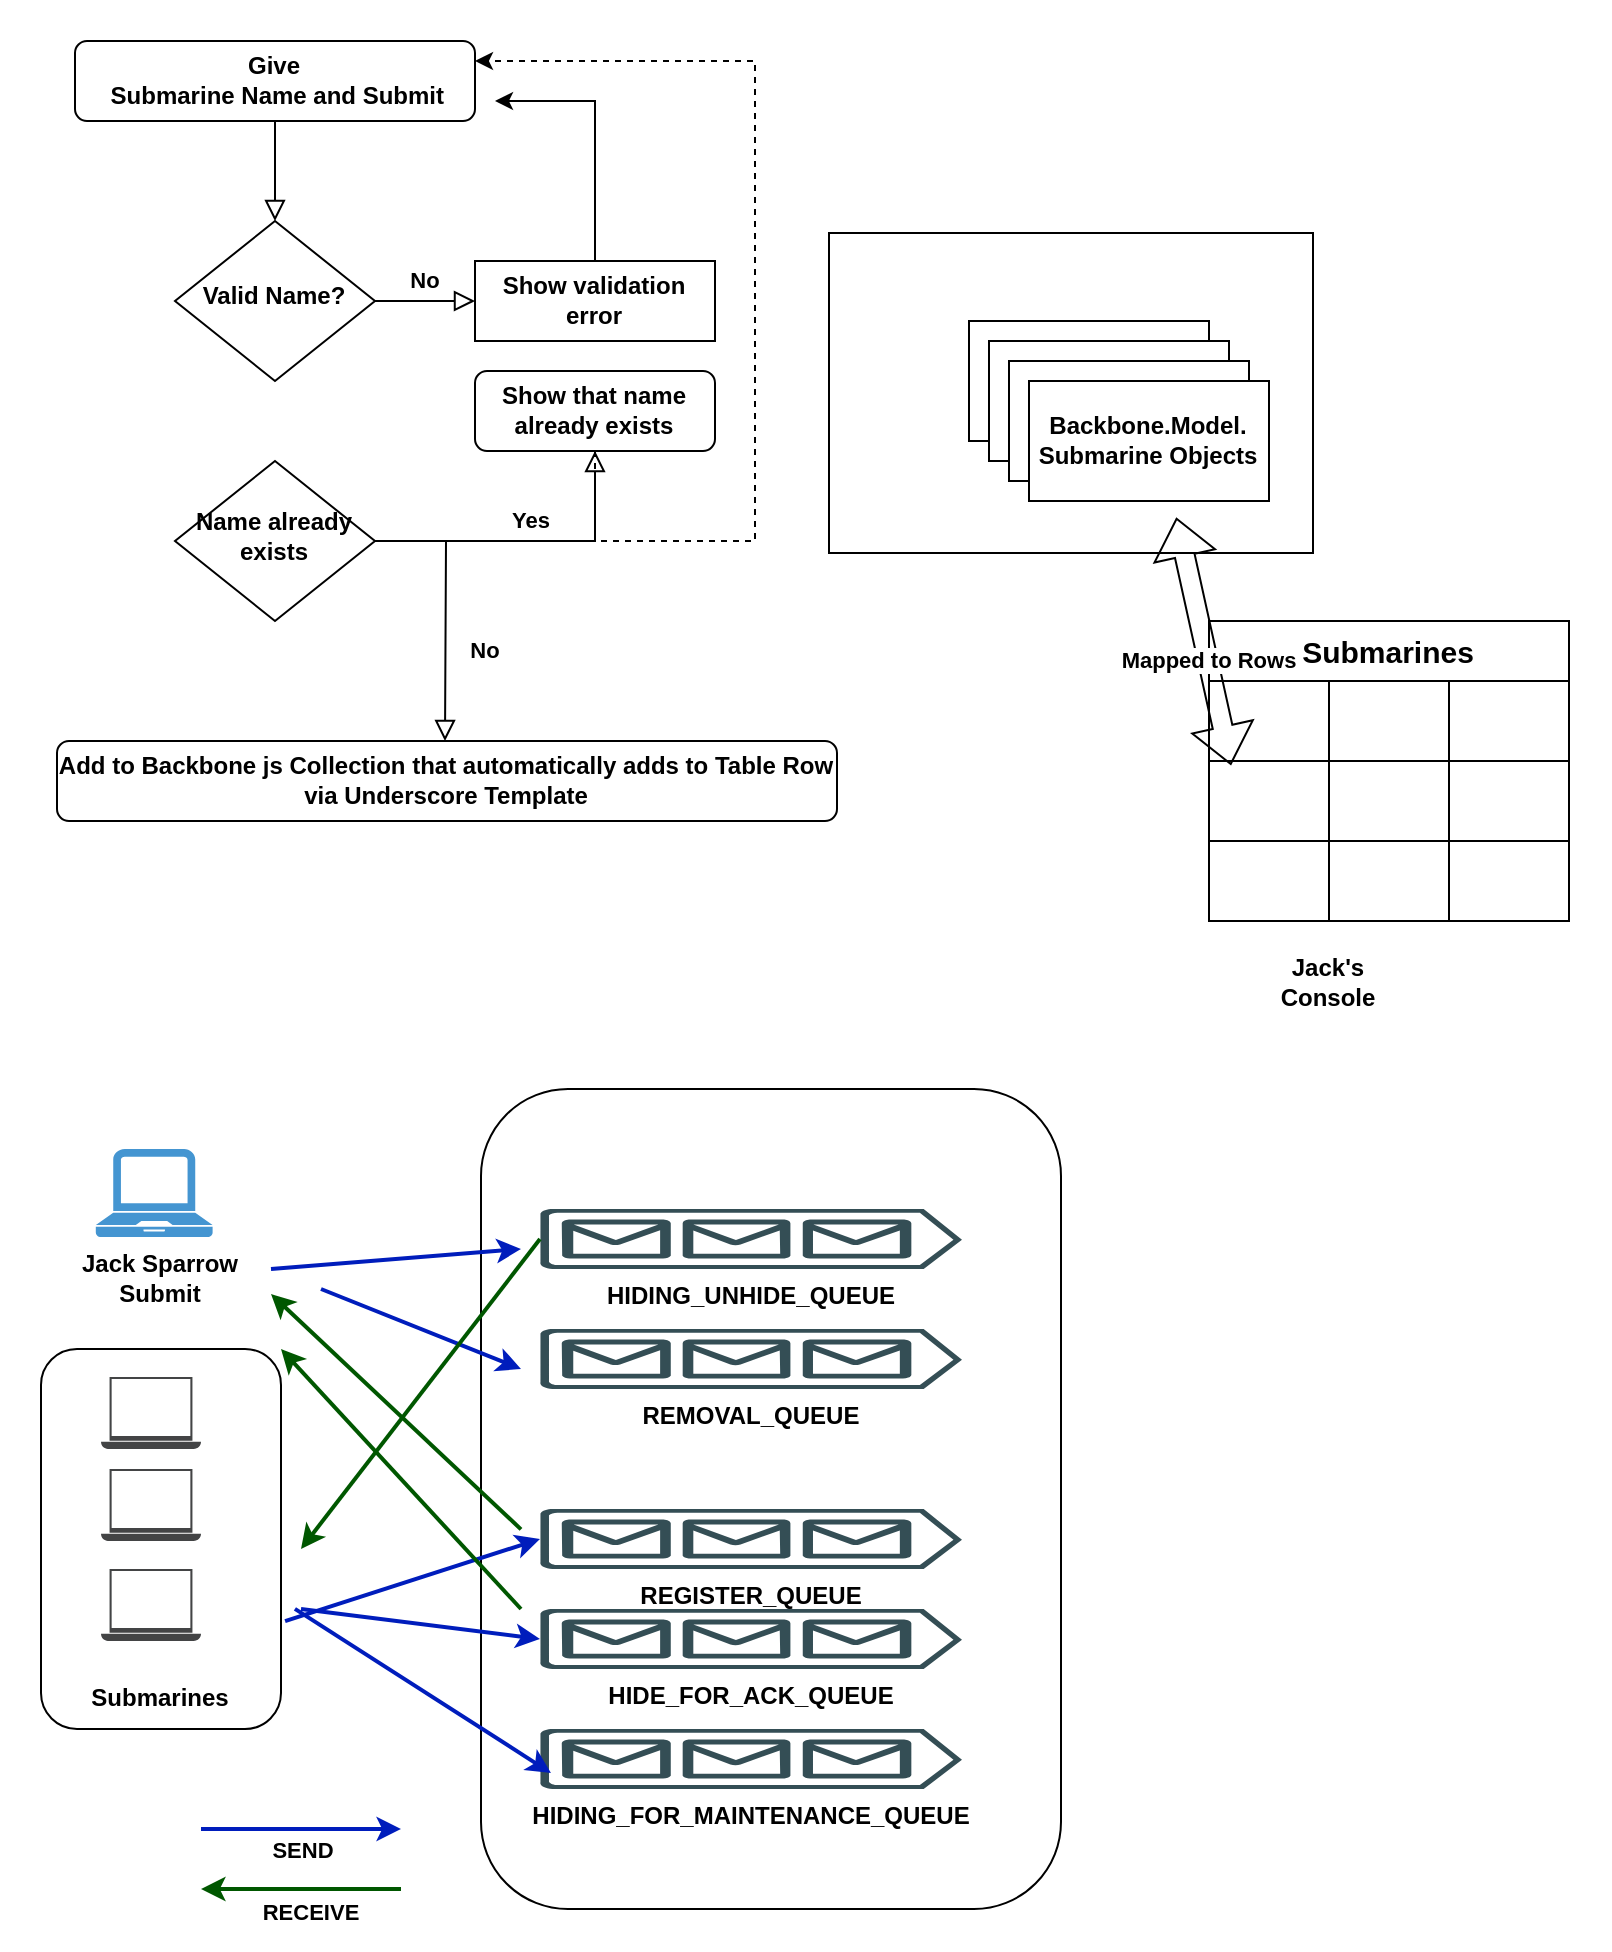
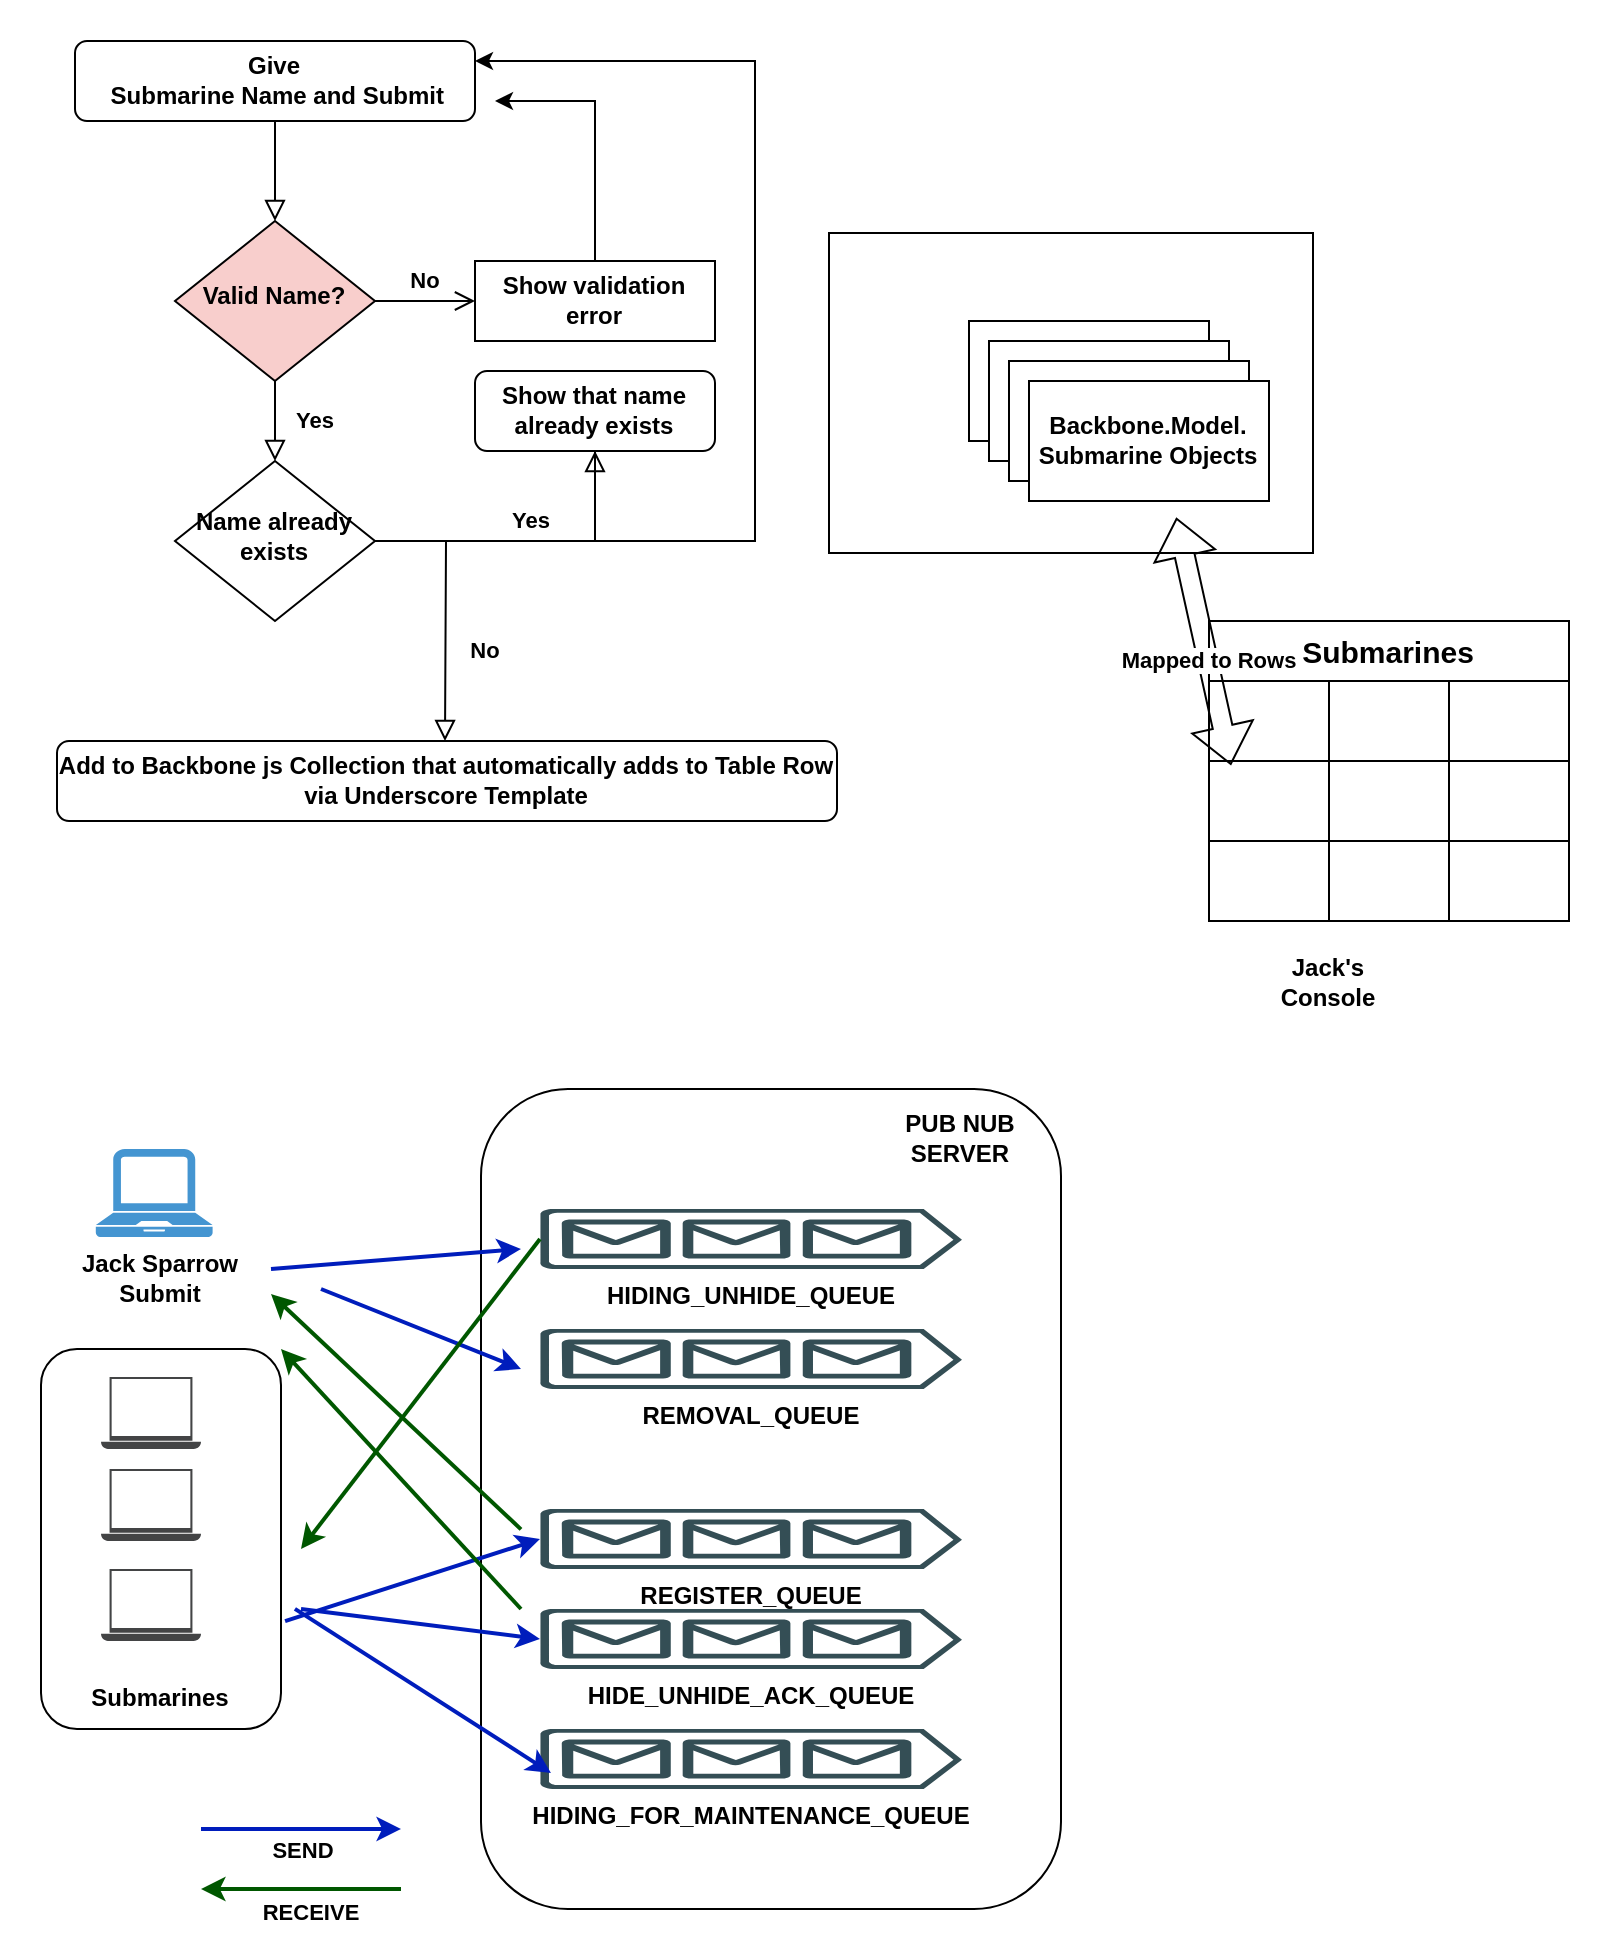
- <mxCell id="15" style="edgeStyle=orthogonalEdgeStyle;rounded=0;orthogonalLoop=1;jettySize=auto;html=1;fontStyle=1;dashed=1;" parent="1" source="16" target="5" edge="1"><mxGeometry relative="1" as="geometry"><Array as="points"><mxPoint x="377" y="270" /><mxPoint x="377" y="30" /></Array></mxGeometry></mxCell>
+ <mxCell id="15" style="edgeStyle=orthogonalEdgeStyle;rounded=0;orthogonalLoop=1;jettySize=auto;html=1;fontStyle=1" parent="1" source="16" target="5" edge="1"><mxGeometry relative="1" as="geometry"><Array as="points"><mxPoint x="377" y="270" /><mxPoint x="377" y="30" /></Array></mxGeometry></mxCell>
- <mxCell id="8" value="Valid Name?" style="rhombus;whiteSpace=wrap;html=1;shadow=0;fontFamily=Helvetica;fontSize=12;align=center;strokeWidth=1;spacing=6;spacingTop=-4;fontStyle=1" parent="1" vertex="1"><mxGeometry x="87" y="110" width="100" height="80" as="geometry" /></mxCell>
+ <mxCell id="8" value="Valid Name?" style="rhombus;whiteSpace=wrap;html=1;shadow=0;fontFamily=Helvetica;fontSize=12;align=center;strokeWidth=1;spacing=6;spacingTop=-4;fontStyle=1;fillColor=#f8cecc;" parent="1" vertex="1"><mxGeometry x="87" y="110" width="100" height="80" as="geometry" /></mxCell>
- <mxCell id="7" value="No" style="edgeStyle=orthogonalEdgeStyle;rounded=0;html=1;jettySize=auto;orthogonalLoop=1;fontSize=11;endArrow=block;endFill=0;endSize=8;strokeWidth=1;shadow=0;labelBackgroundColor=none;fontStyle=1" parent="1" source="8" target="10" edge="1"><mxGeometry y="10" relative="1" as="geometry"><mxPoint as="offset" /></mxGeometry></mxCell>
+ <mxCell id="7" value="No" style="edgeStyle=orthogonalEdgeStyle;rounded=0;html=1;jettySize=auto;orthogonalLoop=1;fontSize=11;endArrow=open;endFill=0;endSize=8;strokeWidth=1;shadow=0;labelBackgroundColor=none;fontStyle=1;" parent="1" source="8" target="10" edge="1"><mxGeometry y="10" relative="1" as="geometry"><mxPoint as="offset" /></mxGeometry></mxCell>
+ <mxCell id="6" value="Yes" style="rounded=0;html=1;jettySize=auto;orthogonalLoop=1;fontSize=11;endArrow=block;endFill=0;endSize=8;strokeWidth=1;shadow=0;labelBackgroundColor=none;edgeStyle=orthogonalEdgeStyle;fontStyle=1" parent="1" source="8" target="13" edge="1"><mxGeometry y="20" relative="1" as="geometry"><mxPoint as="offset" /></mxGeometry></mxCell>
+ <mxCell id="42" value="PUB NUB SERVER" style="text;html=1;strokeColor=none;fillColor=none;align=center;verticalAlign=middle;whiteSpace=wrap;rounded=0;fontStyle=1" parent="1" vertex="1"><mxGeometry x="450" y="554" width="60" height="30" as="geometry" /></mxCell>
- <mxCell id="40" value="HIDE_FOR_ACK_QUEUE" style="verticalLabelPosition=bottom;html=1;verticalAlign=top;align=center;strokeColor=none;fillColor=#344e55;shape=mxgraph.azure.queue_generic;pointerEvents=1;fontStyle=1" parent="1" vertex="1"><mxGeometry x="269.5" y="804" width="211" height="30" as="geometry" /></mxCell>
+ <mxCell id="40" value="HIDE_UNHIDE_ACK_QUEUE" style="verticalLabelPosition=bottom;html=1;verticalAlign=top;align=center;strokeColor=none;fillColor=#344e55;shape=mxgraph.azure.queue_generic;pointerEvents=1;fontStyle=1" parent="1" vertex="1"><mxGeometry x="269.5" y="804" width="211" height="30" as="geometry" /></mxCell>
